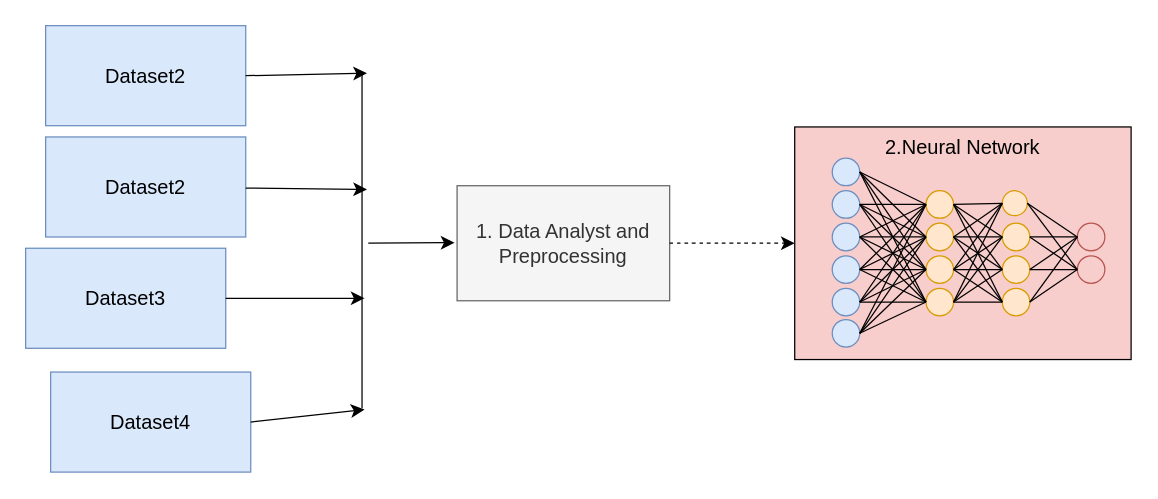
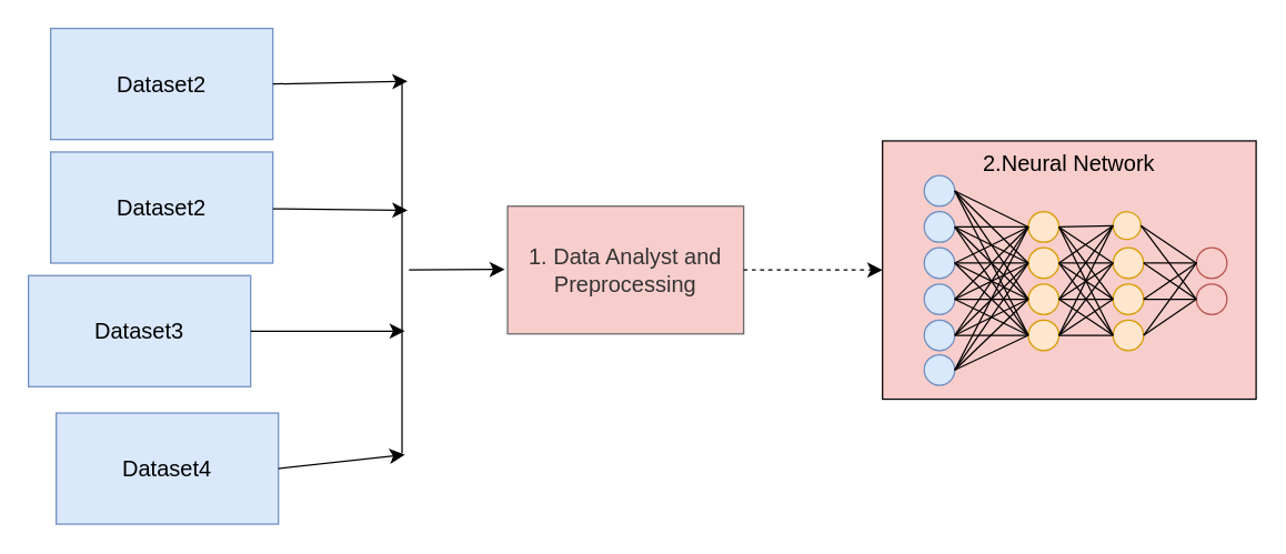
- <mxCell id="2" value="1. Data Analyst and Preprocessing" style="rounded=0;whiteSpace=wrap;html=1;fontSize=16;fillColor=#f5f5f5;strokeColor=#666666;fontColor=#333333;" vertex="1" parent="1"><mxGeometry x="365" y="148" width="170" height="92" as="geometry" /></mxCell>
+ <mxCell id="2" value="1. Data Analyst and Preprocessing" style="rounded=0;whiteSpace=wrap;html=1;fontSize=16;fillColor=#f8cecc;strokeColor=#666666;fontColor=#333333;" vertex="1" parent="1"><mxGeometry x="365" y="148" width="170" height="92" as="geometry" /></mxCell>
